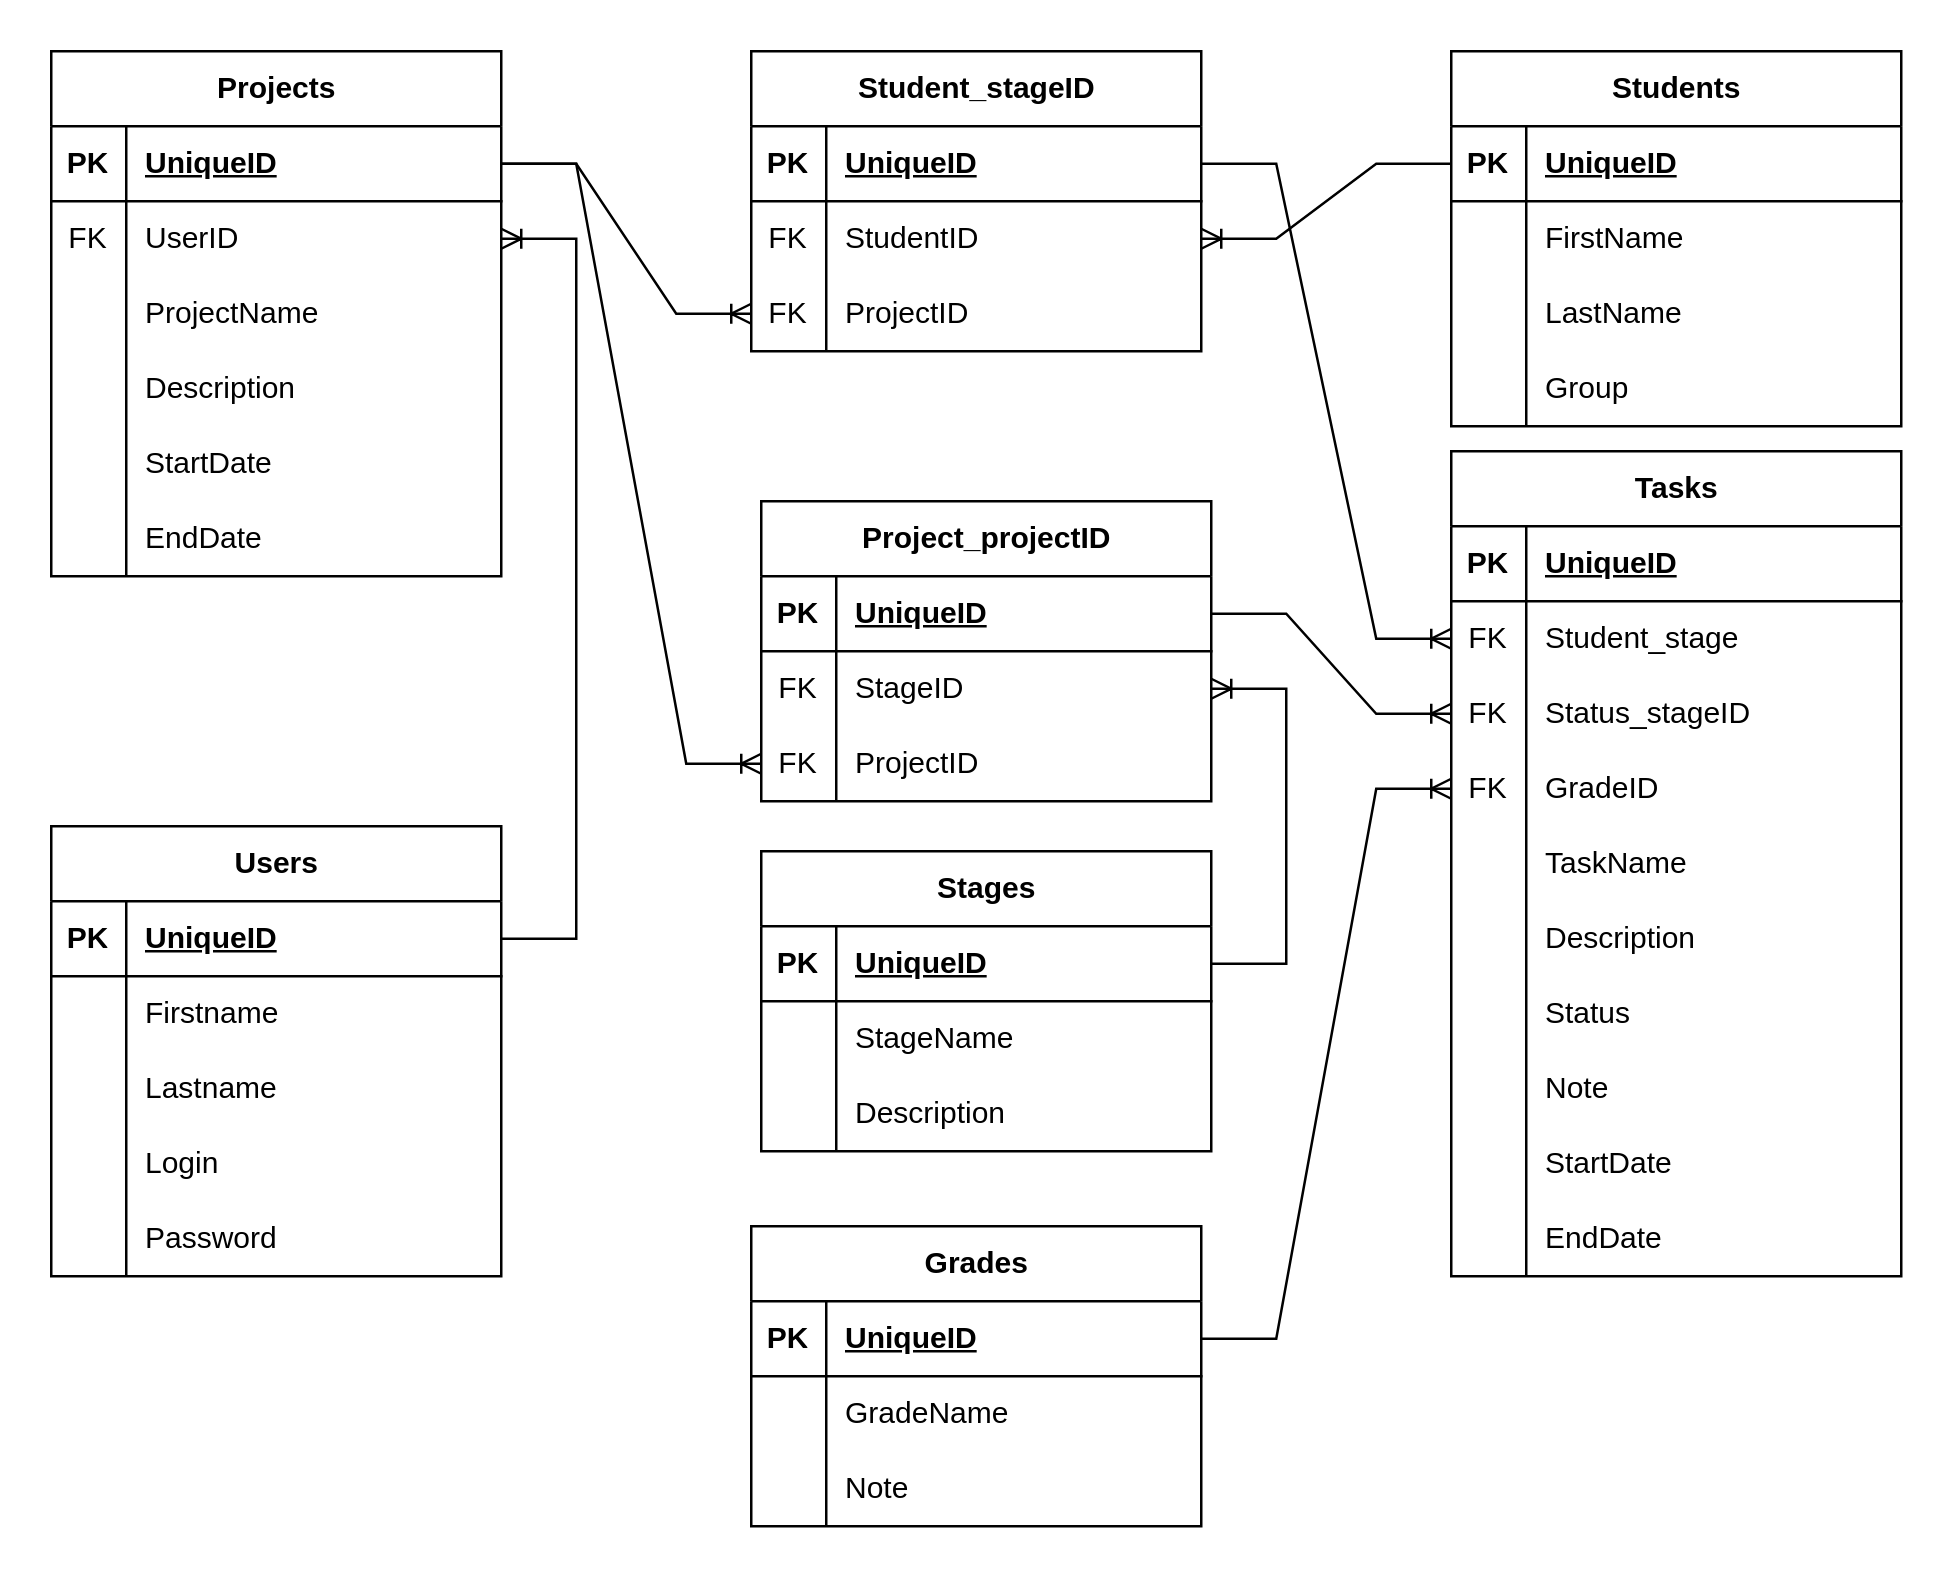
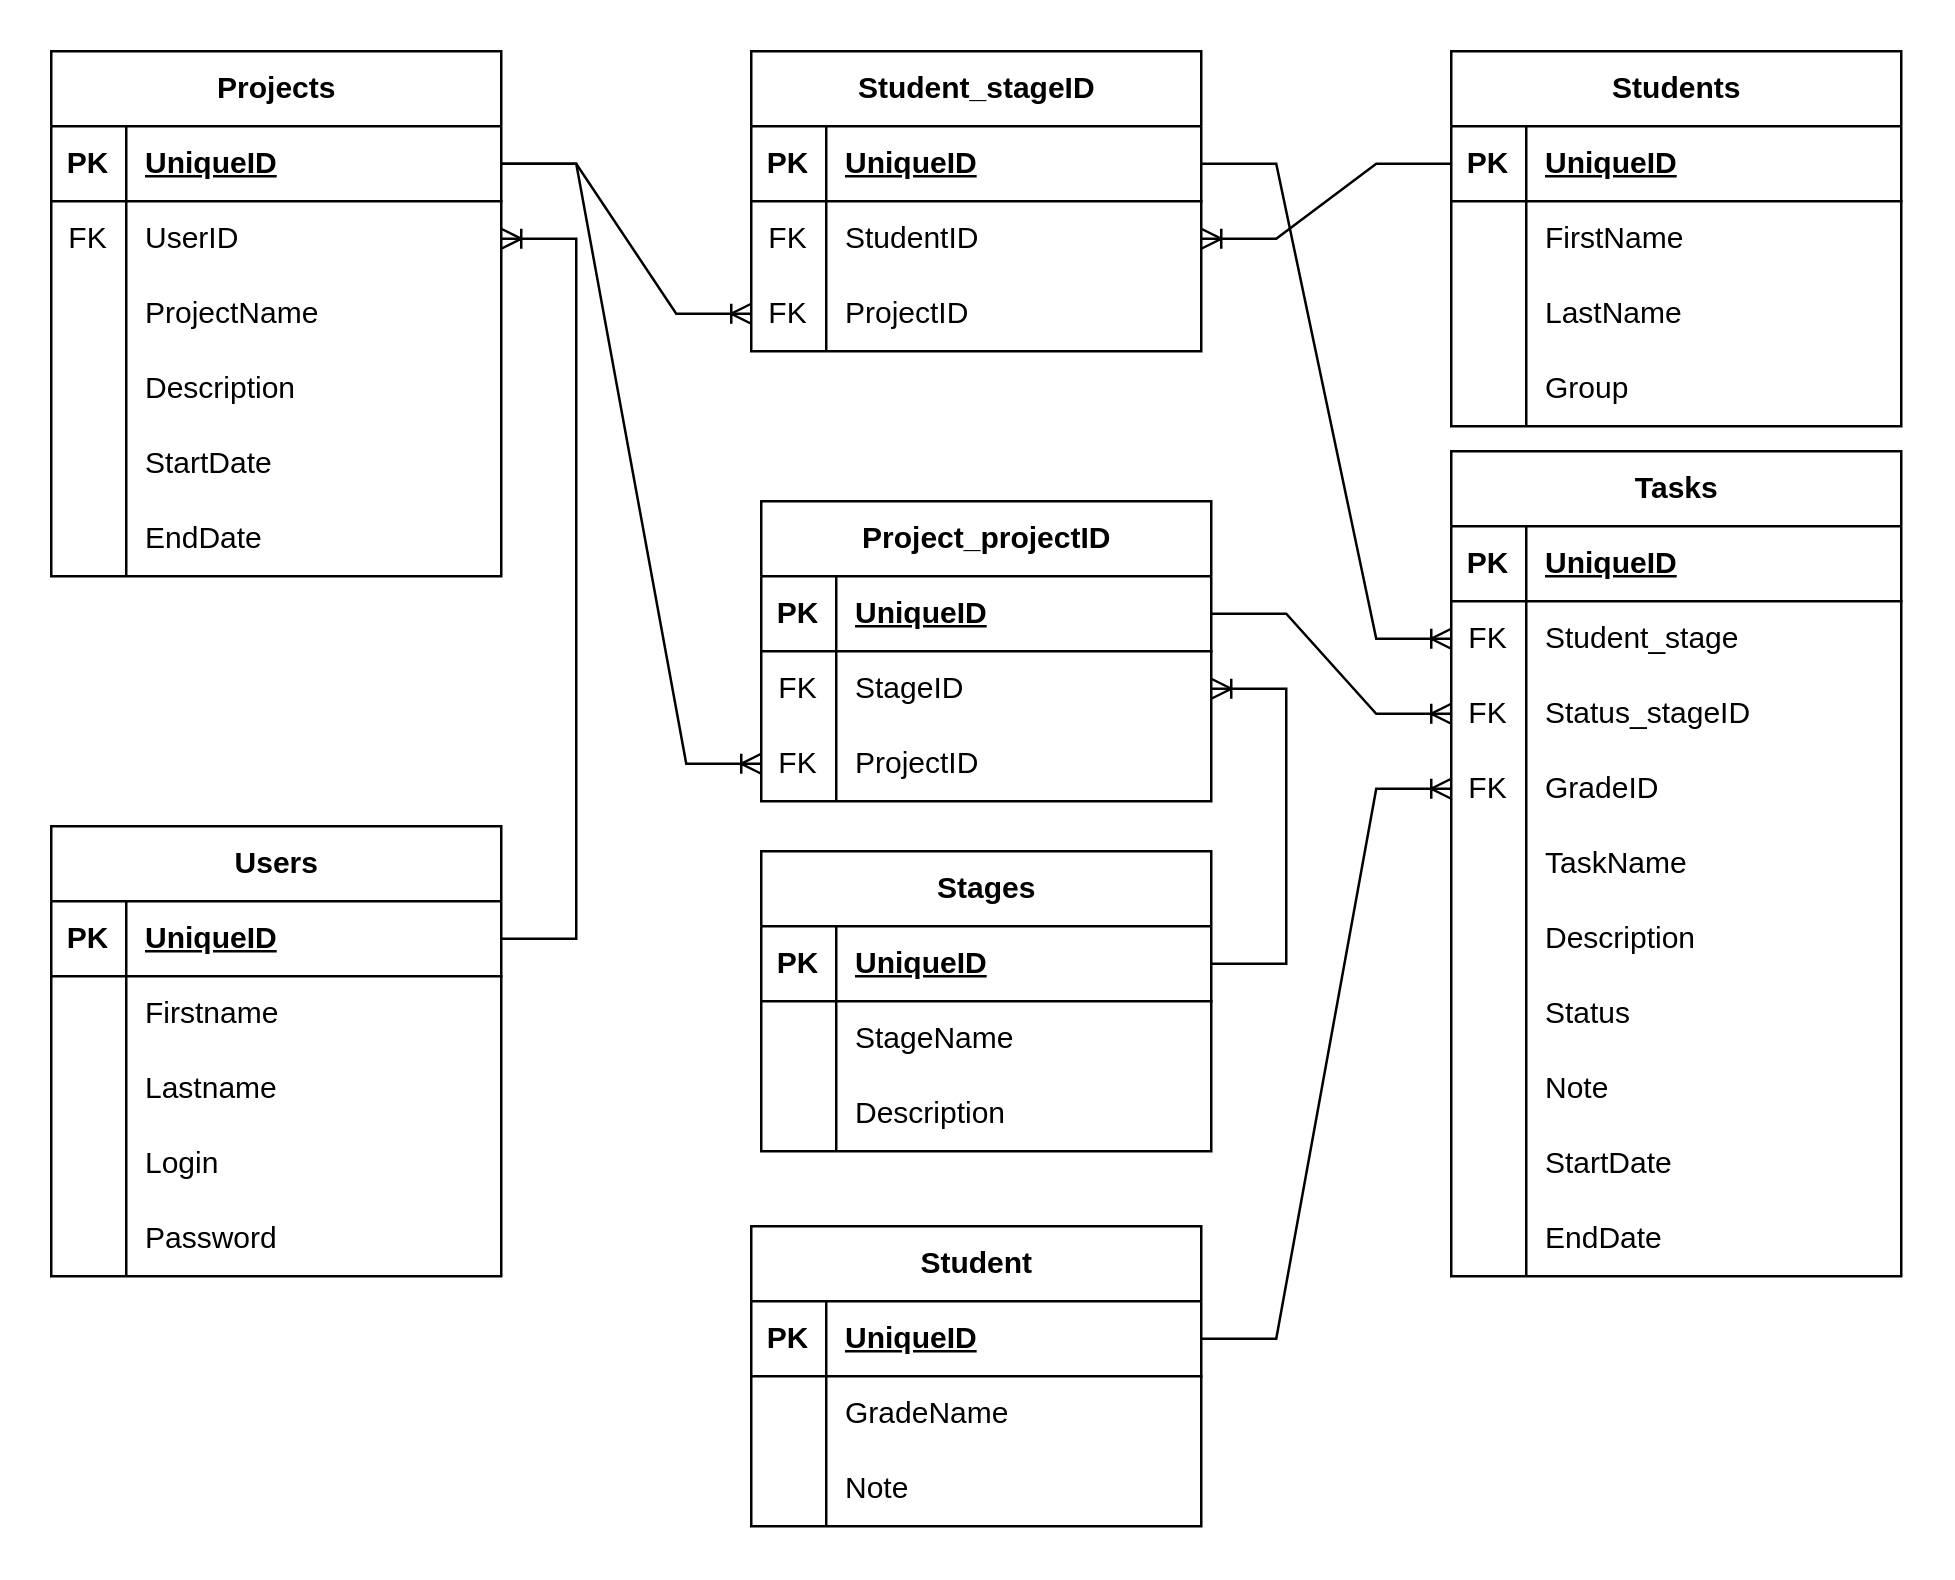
- <mxCell id="91" value="Grades" style="shape=table;startSize=30;container=1;collapsible=1;childLayout=tableLayout;fixedRows=1;rowLines=0;fontStyle=1;align=center;resizeLast=1;html=1;" parent="1" vertex="1"><mxGeometry x="300" y="490" width="180" height="120" as="geometry" /></mxCell>
+ <mxCell id="91" value="Student" style="shape=table;startSize=30;container=1;collapsible=1;childLayout=tableLayout;fixedRows=1;rowLines=0;fontStyle=1;align=center;resizeLast=1;html=1;" parent="1" vertex="1"><mxGeometry x="300" y="490" width="180" height="120" as="geometry" /></mxCell>
